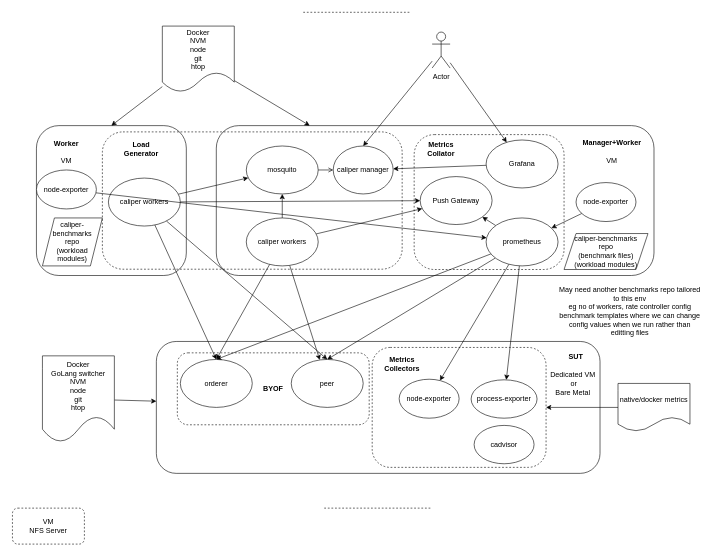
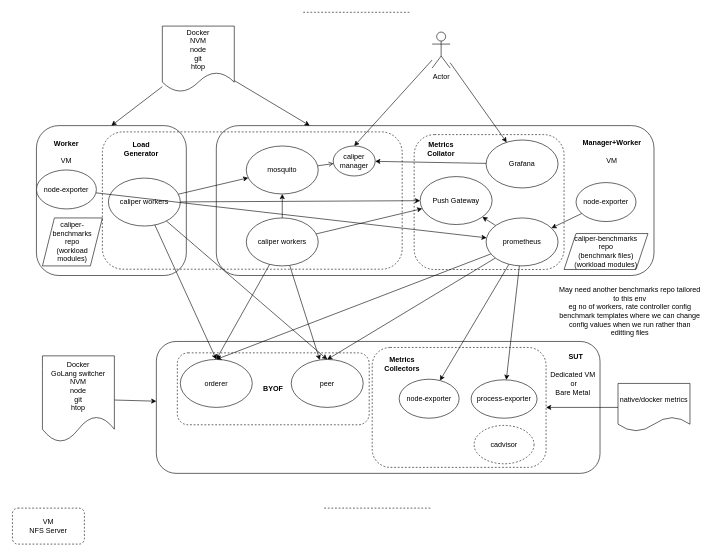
- <mxCell id="48" value="caliper manager" style="ellipse;whiteSpace=wrap;html=1;" parent="1" vertex="1"><mxGeometry x="555" y="243" width="100" height="80" as="geometry" /></mxCell>
+ <mxCell id="48" value="caliper manager" style="ellipse;whiteSpace=wrap;html=1;" parent="1" vertex="1"><mxGeometry x="555" y="243" width="70" height="50" as="geometry" /></mxCell>
- <mxCell id="32" value="cadvisor" style="ellipse;whiteSpace=wrap;html=1;dashed=0;" parent="1" vertex="1"><mxGeometry x="790" y="709" width="100" height="64" as="geometry" /></mxCell>
+ <mxCell id="32" value="cadvisor" style="ellipse;whiteSpace=wrap;html=1;dashed=1;" parent="1" vertex="1"><mxGeometry x="790" y="709" width="100" height="64" as="geometry" /></mxCell>
